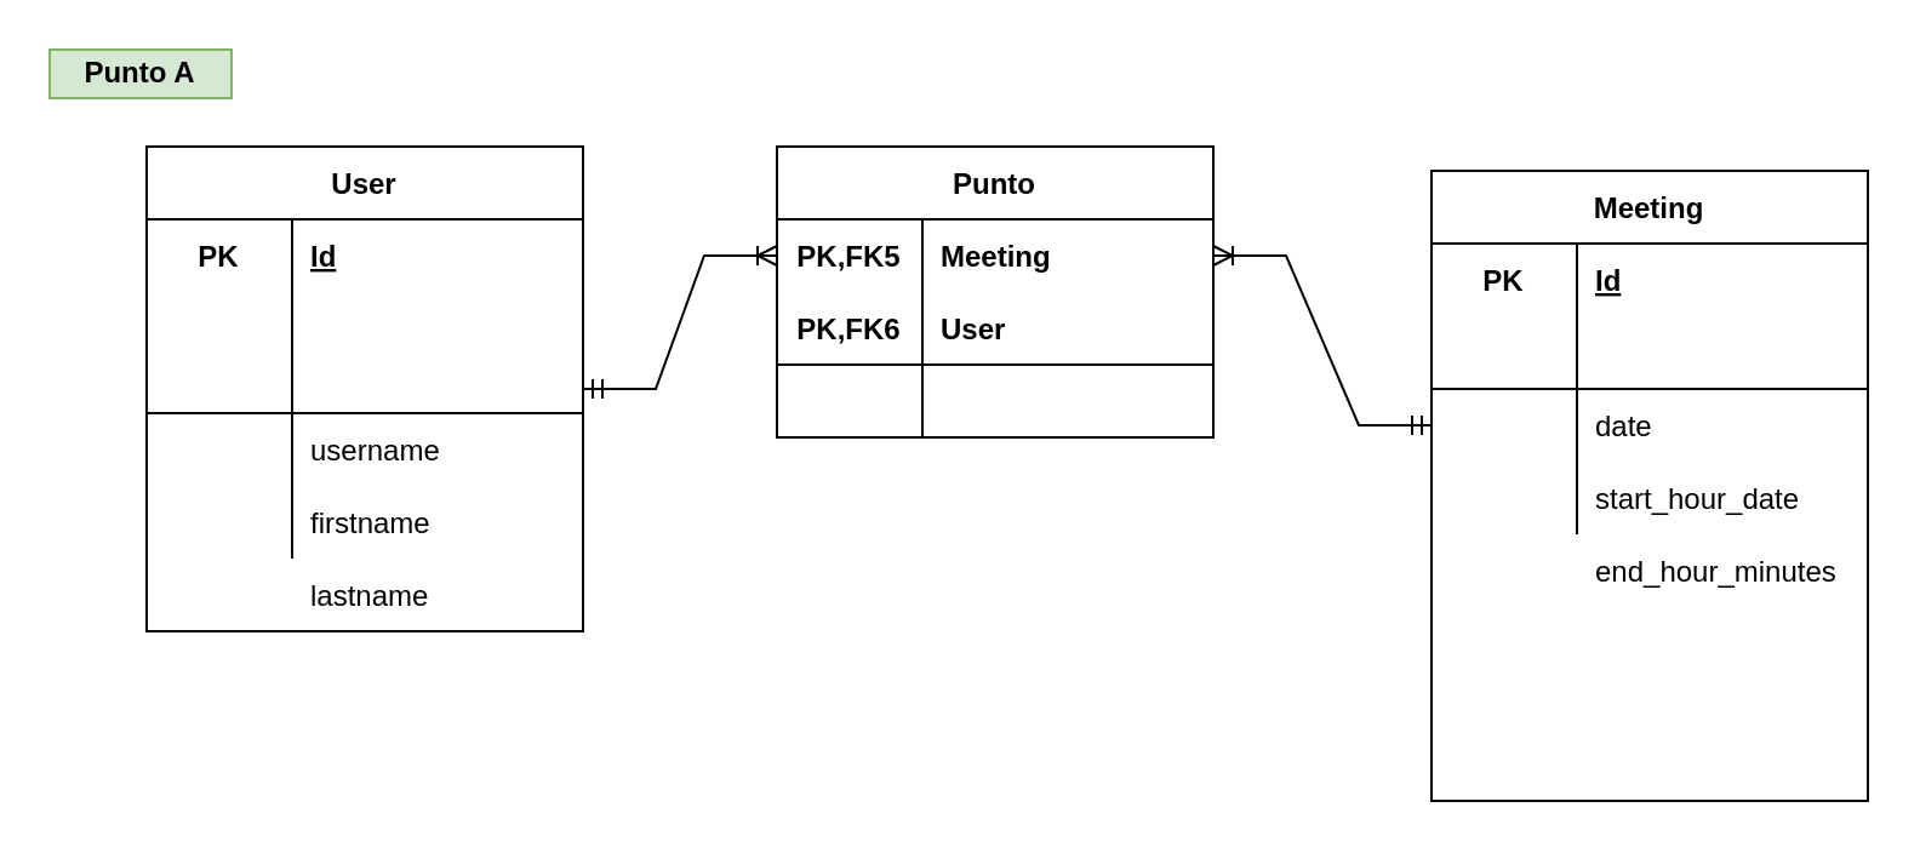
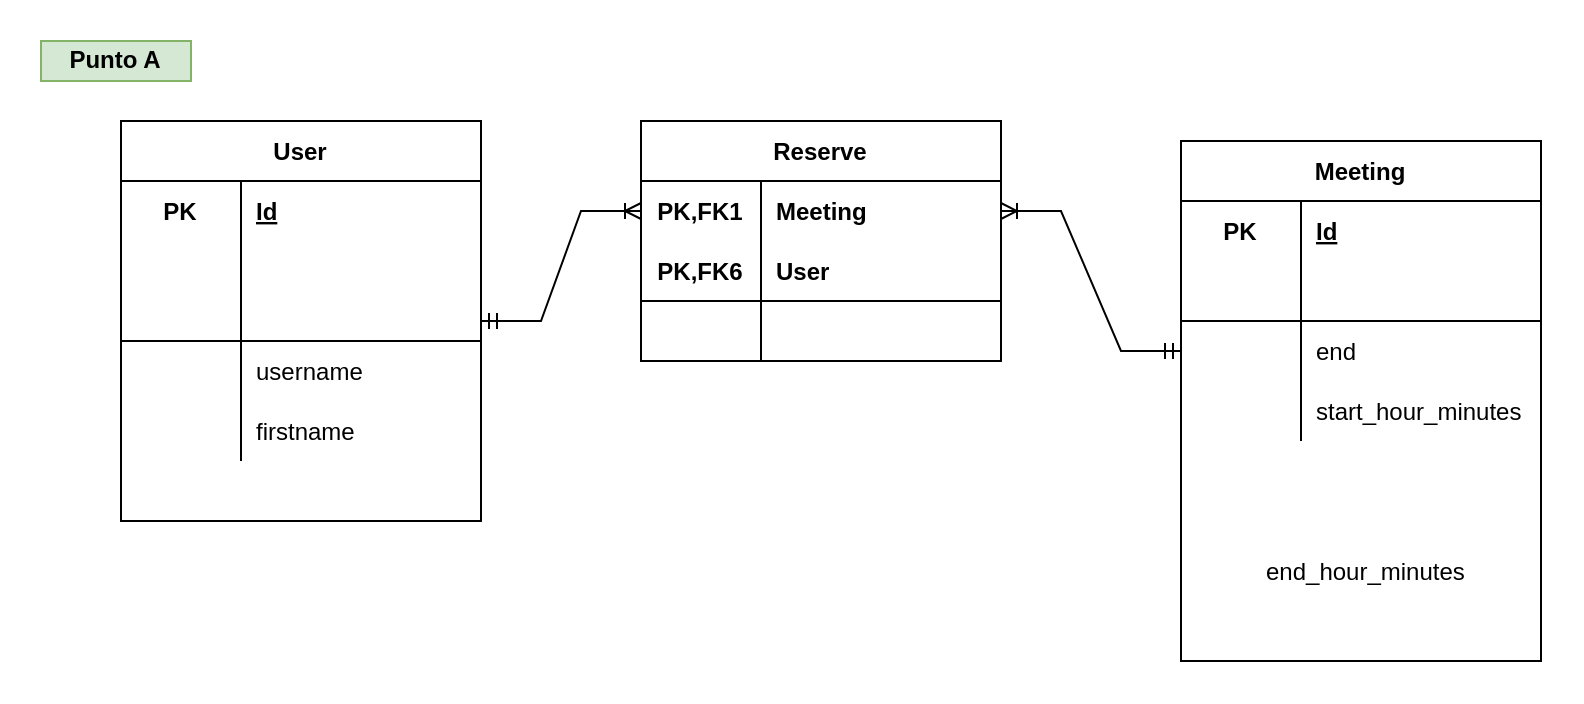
- <mxCell id="31" value="Punto" style="shape=table;startSize=30;container=1;collapsible=1;childLayout=tableLayout;fixedRows=1;rowLines=0;fontStyle=1;align=center;resizeLast=1;" vertex="1" parent="1"><mxGeometry x="320" y="60" width="180" height="120" as="geometry" /></mxCell>
+ <mxCell id="31" value="Reserve" style="shape=table;startSize=30;container=1;collapsible=1;childLayout=tableLayout;fixedRows=1;rowLines=0;fontStyle=1;align=center;resizeLast=1;" vertex="1" parent="1"><mxGeometry x="320" y="60" width="180" height="120" as="geometry" /></mxCell>
- <mxCell id="33" value="PK,FK5" style="shape=partialRectangle;connectable=0;fillColor=none;top=0;left=0;bottom=0;right=0;fontStyle=1;overflow=hidden;" vertex="1" parent="32"><mxGeometry width="60" height="30" as="geometry"><mxRectangle width="60" height="30" as="alternateBounds" /></mxGeometry></mxCell>
+ <mxCell id="33" value="PK,FK1" style="shape=partialRectangle;connectable=0;fillColor=none;top=0;left=0;bottom=0;right=0;fontStyle=1;overflow=hidden;" vertex="1" parent="32"><mxGeometry width="60" height="30" as="geometry"><mxRectangle width="60" height="30" as="alternateBounds" /></mxGeometry></mxCell>
- <mxCell id="26" value="date" style="shape=partialRectangle;connectable=0;fillColor=none;top=0;left=0;bottom=0;right=0;align=left;spacingLeft=6;overflow=hidden;" vertex="1" parent="24"><mxGeometry x="60" width="120" height="30" as="geometry"><mxRectangle width="120" height="30" as="alternateBounds" /></mxGeometry></mxCell>
+ <mxCell id="26" value="end" style="shape=partialRectangle;connectable=0;fillColor=none;top=0;left=0;bottom=0;right=0;align=left;spacingLeft=6;overflow=hidden;" vertex="1" parent="24"><mxGeometry x="60" width="120" height="30" as="geometry"><mxRectangle width="120" height="30" as="alternateBounds" /></mxGeometry></mxCell>
- <mxCell id="29" value="start_hour_date" style="shape=partialRectangle;connectable=0;fillColor=none;top=0;left=0;bottom=0;right=0;align=left;spacingLeft=6;overflow=hidden;" vertex="1" parent="27"><mxGeometry x="60" width="120" height="30" as="geometry"><mxRectangle width="120" height="30" as="alternateBounds" /></mxGeometry></mxCell>
+ <mxCell id="29" value="start_hour_minutes" style="shape=partialRectangle;connectable=0;fillColor=none;top=0;left=0;bottom=0;right=0;align=left;spacingLeft=6;overflow=hidden;" vertex="1" parent="27"><mxGeometry x="60" width="120" height="30" as="geometry"><mxRectangle width="120" height="30" as="alternateBounds" /></mxGeometry></mxCell>
- <mxCell id="30" value="end_hour_minutes" style="shape=partialRectangle;connectable=0;fillColor=none;top=0;left=0;bottom=0;right=0;align=left;spacingLeft=6;overflow=hidden;" vertex="1" parent="1"><mxGeometry x="650" y="220" width="120" height="30" as="geometry"><mxRectangle width="120" height="30" as="alternateBounds" /></mxGeometry></mxCell>
+ <mxCell id="30" value="end_hour_minutes" style="shape=partialRectangle;connectable=0;fillColor=none;top=0;left=0;bottom=0;right=0;align=left;spacingLeft=6;overflow=hidden;" vertex="1" parent="1"><mxGeometry x="625" y="270" width="120" height="30" as="geometry"><mxRectangle width="120" height="30" as="alternateBounds" /></mxGeometry></mxCell>
- <mxCell id="15" value="lastname" style="shape=partialRectangle;connectable=0;fillColor=none;top=0;left=0;bottom=0;right=0;align=left;spacingLeft=6;overflow=hidden;" vertex="1" parent="1"><mxGeometry x="120" y="230" width="120" height="30" as="geometry"><mxRectangle width="120" height="30" as="alternateBounds" /></mxGeometry></mxCell>
